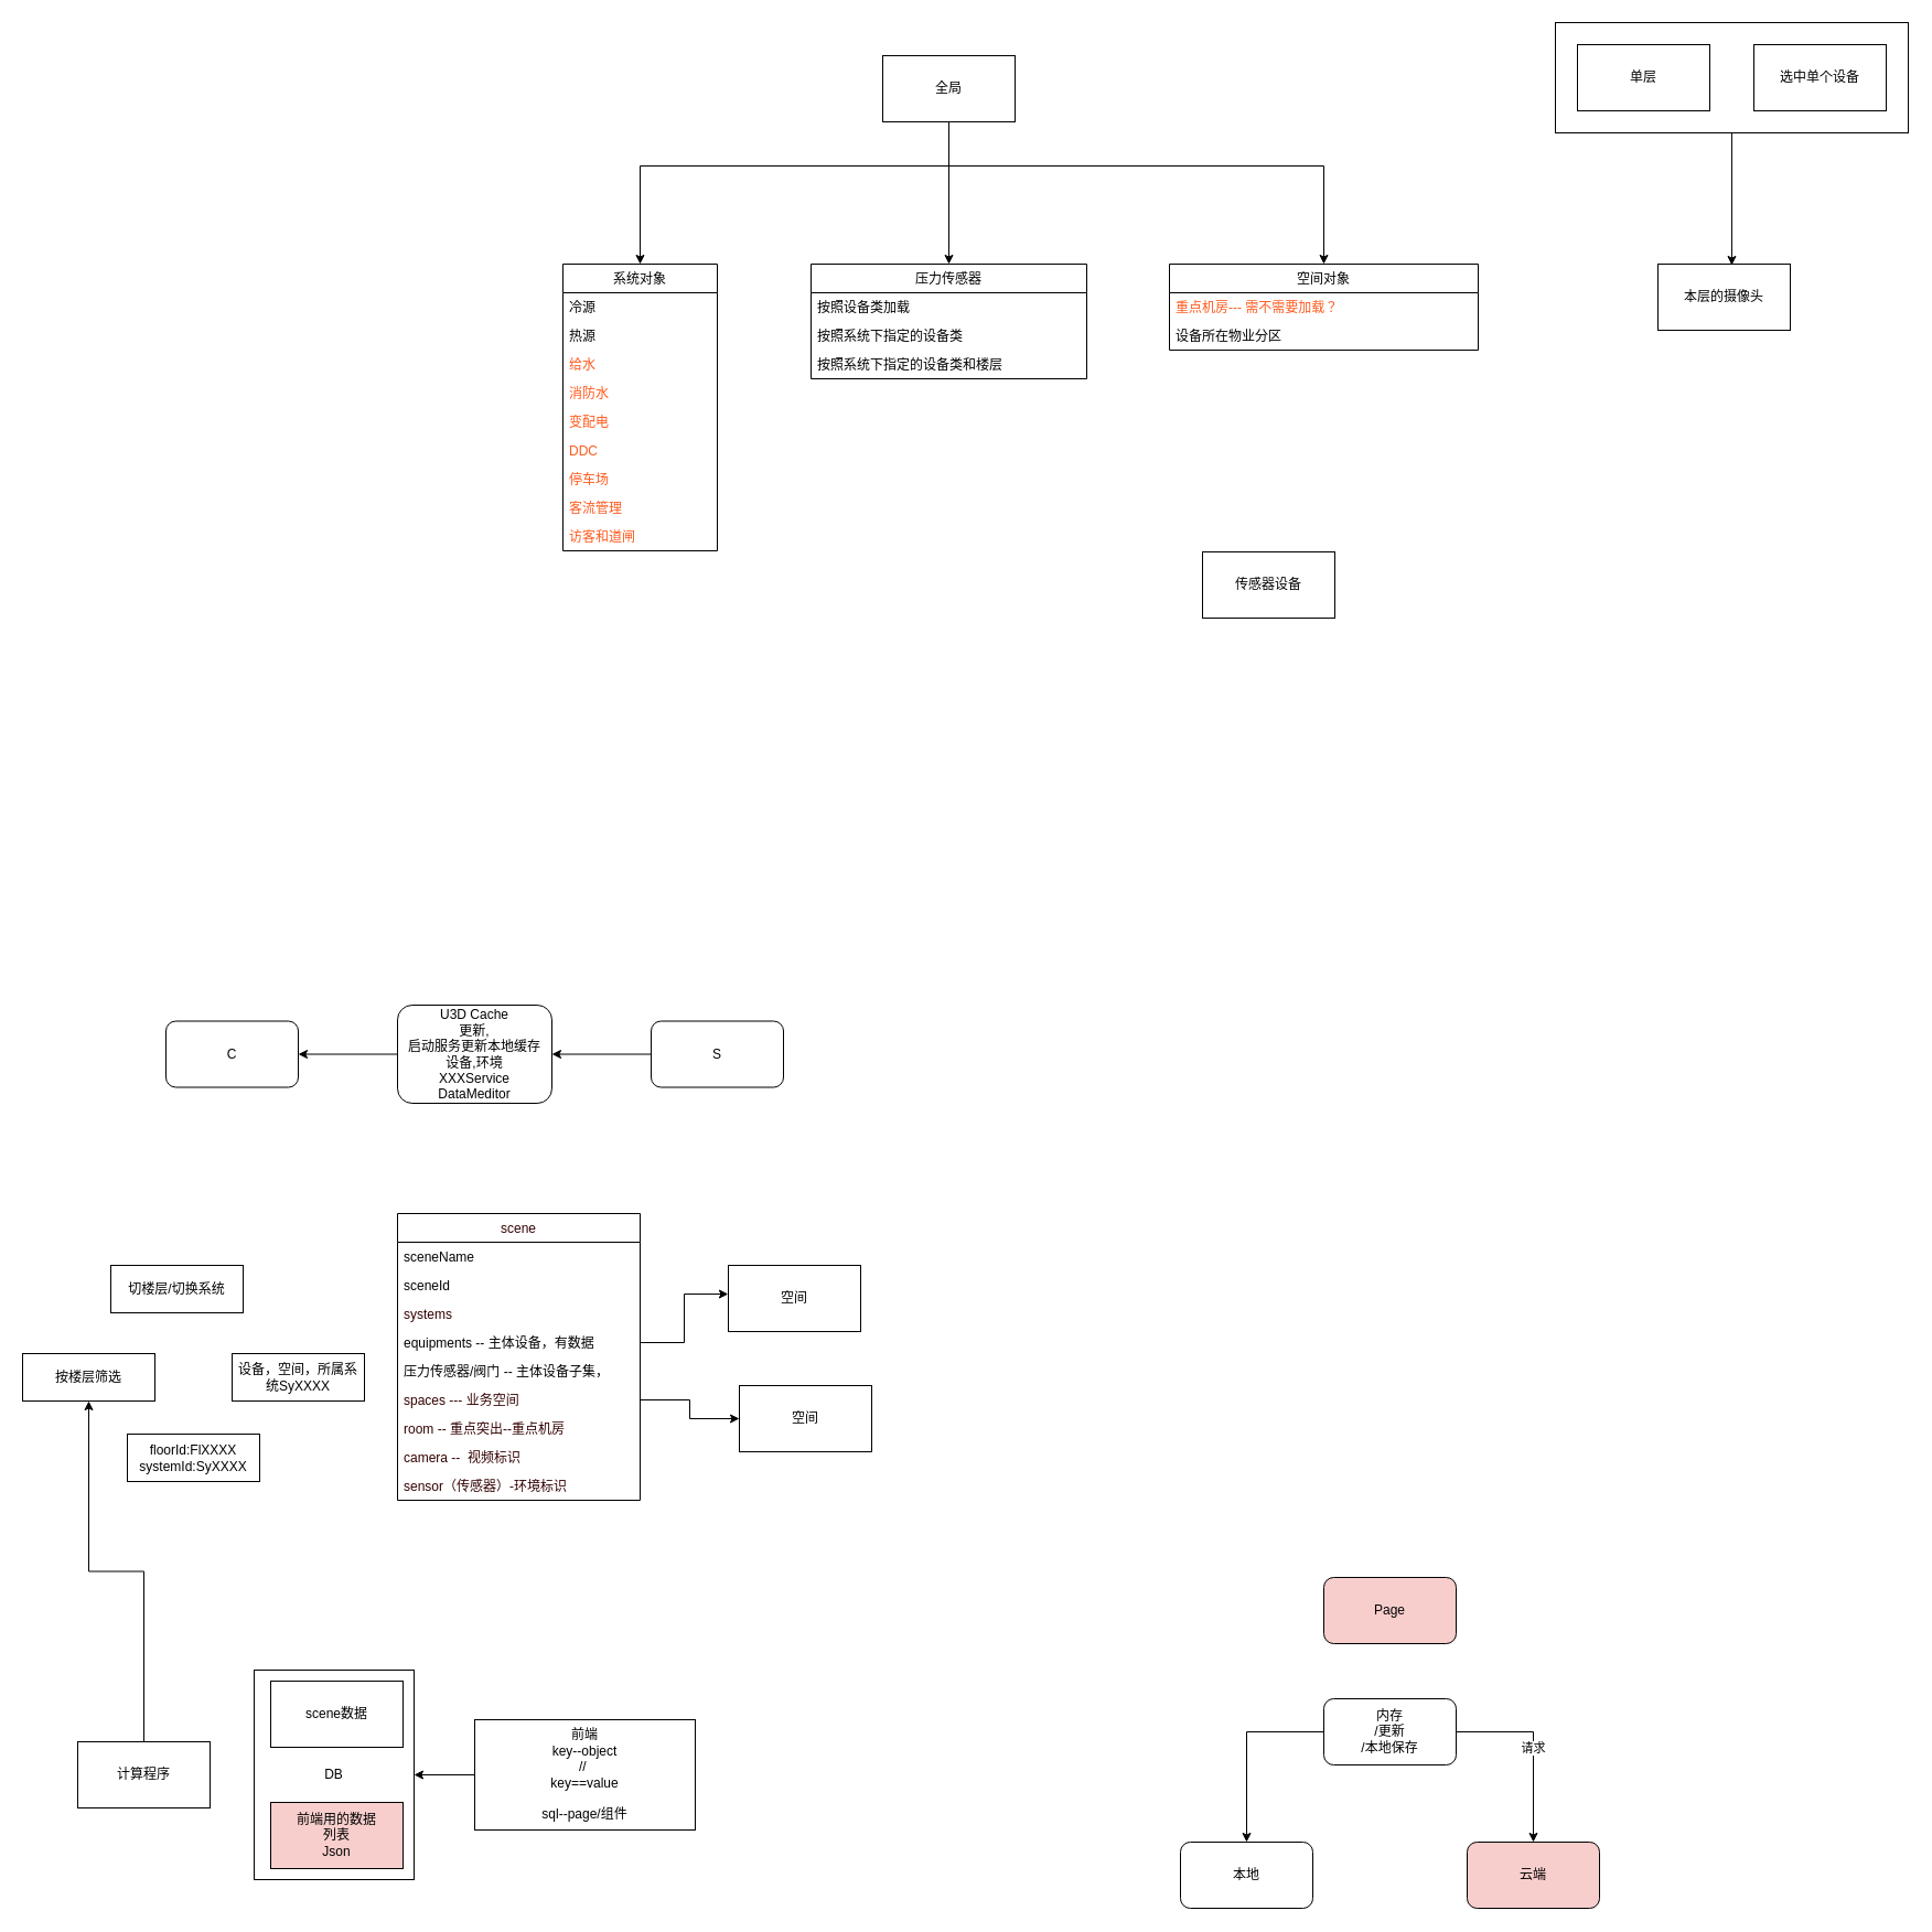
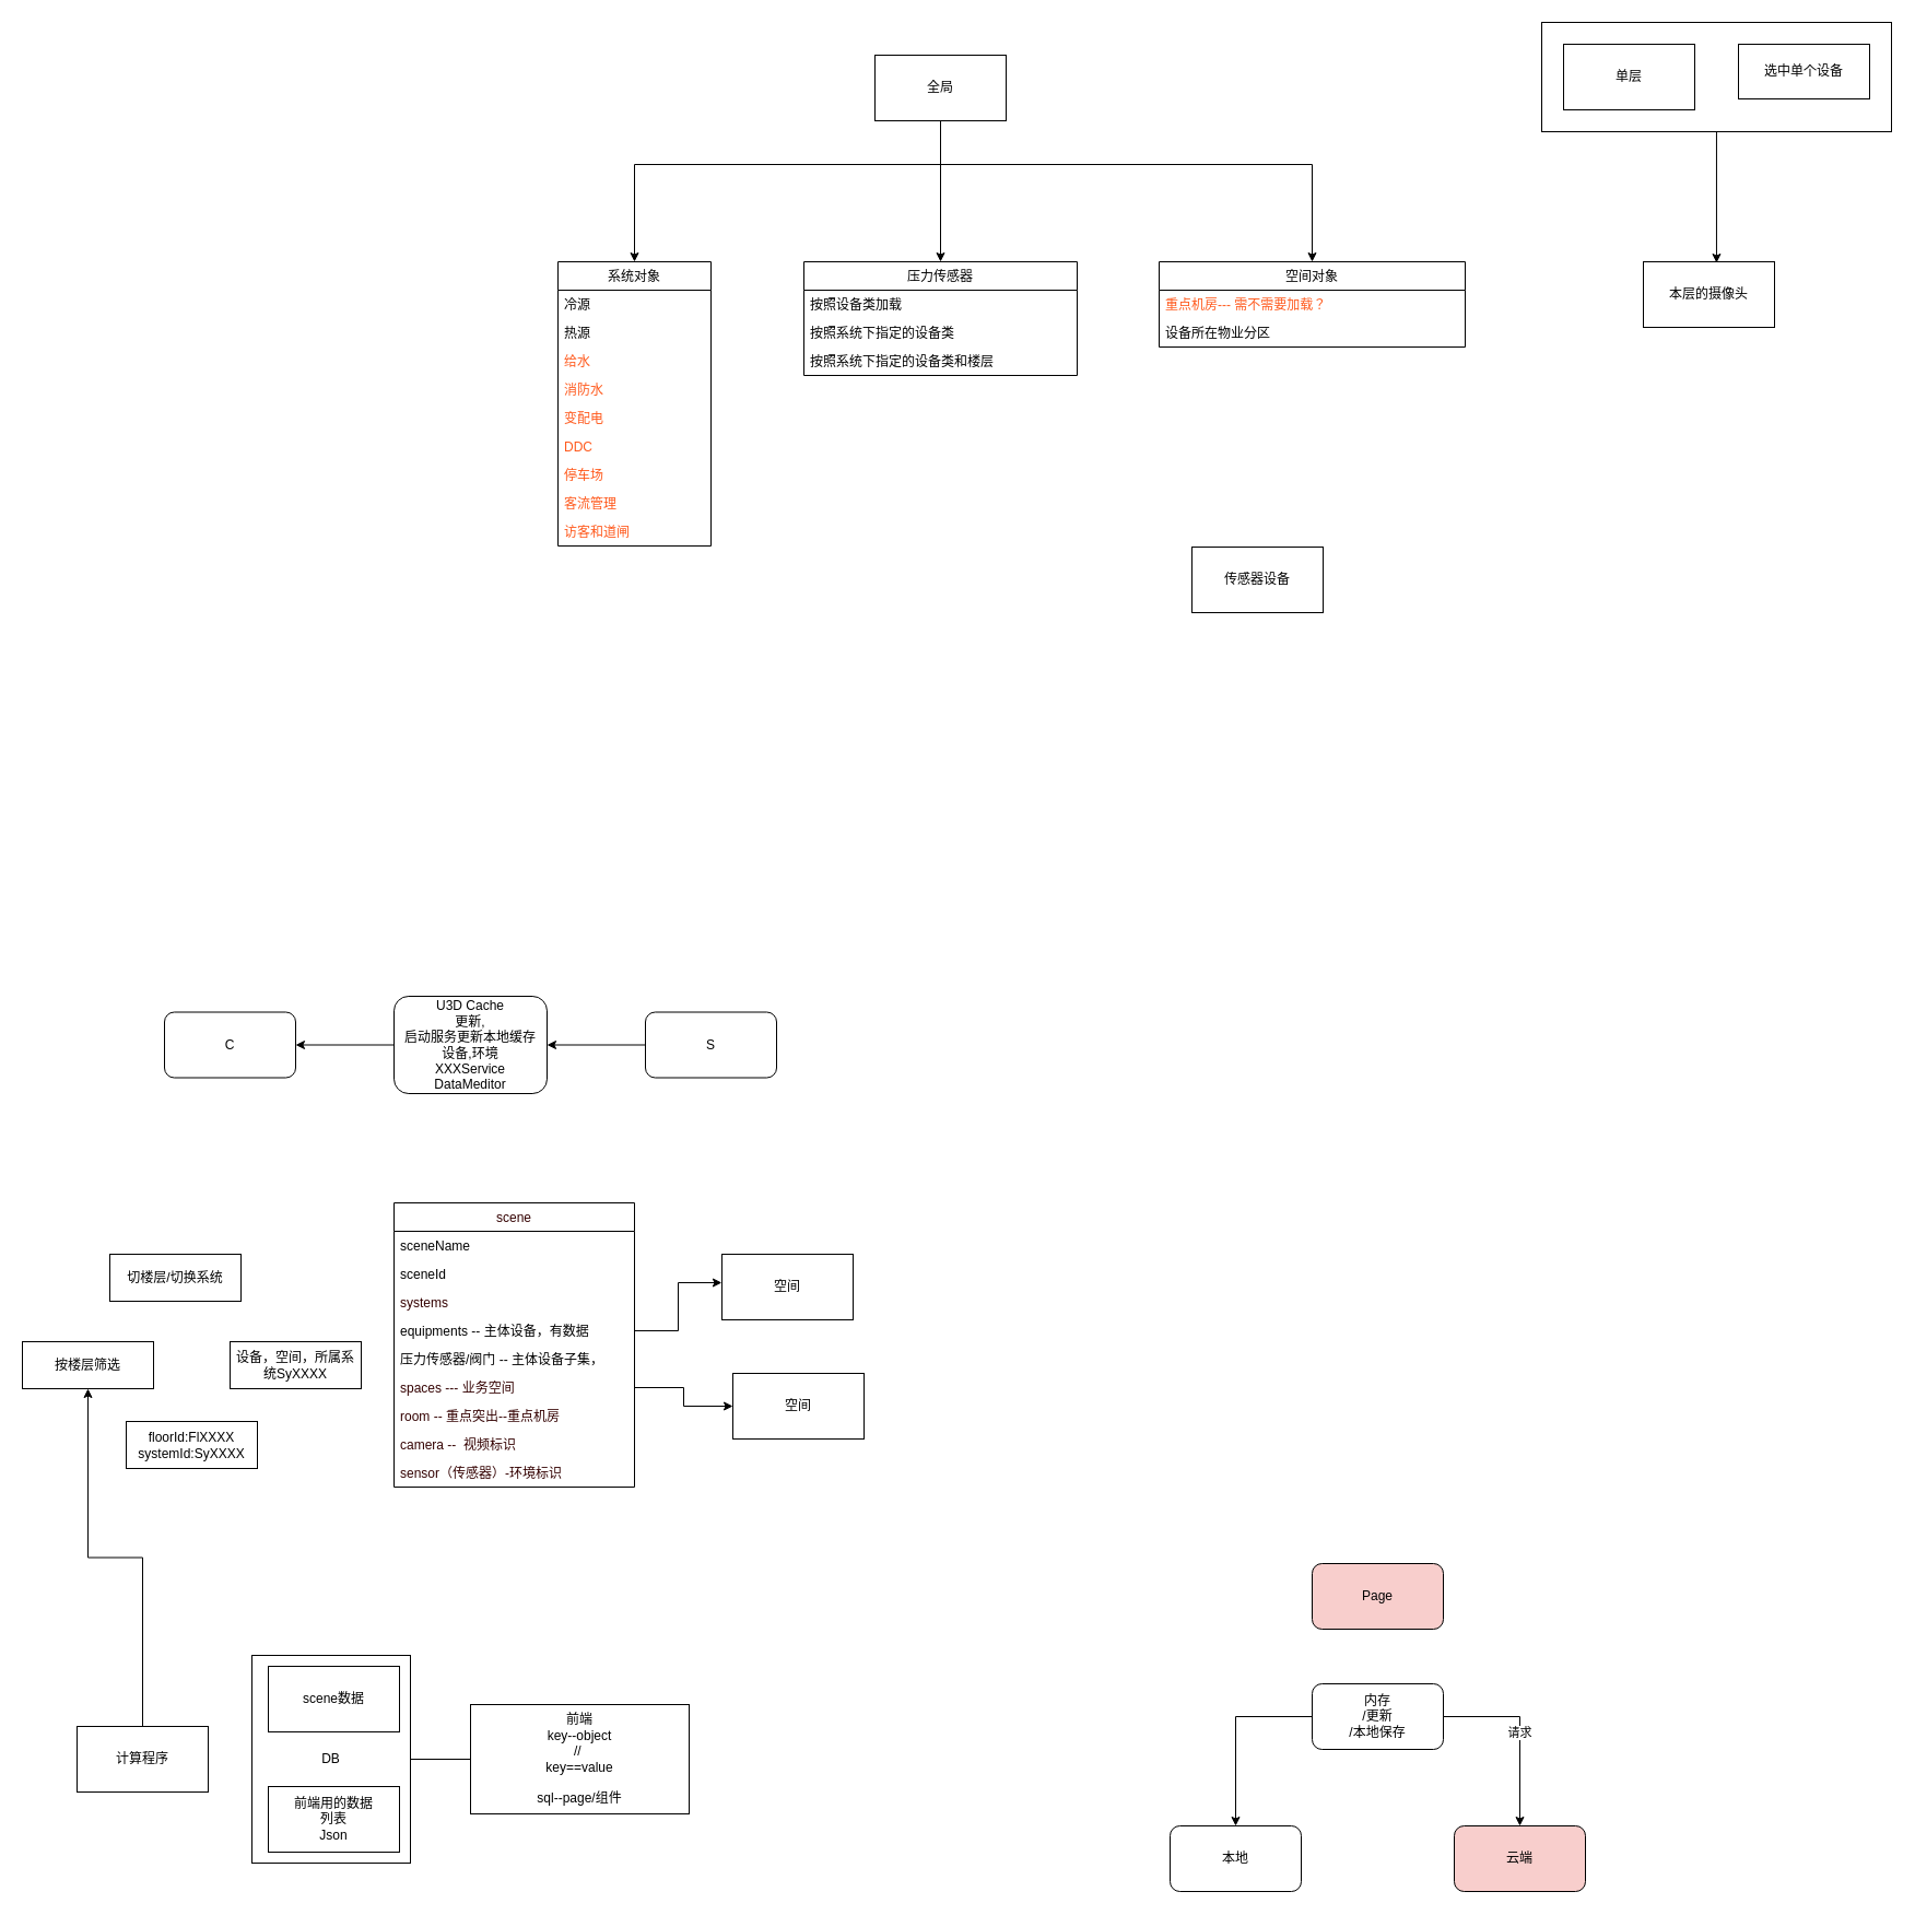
- <mxCell id="12" value="选中单个设备" style="rounded=0;whiteSpace=wrap;html=1;" parent="9" vertex="1"><mxGeometry x="180" y="20" width="120" height="60" as="geometry" /></mxCell>
+ <mxCell id="12" value="选中单个设备" style="rounded=0;whiteSpace=wrap;html=1;" parent="9" vertex="1"><mxGeometry x="180" y="20" width="120" height="50" as="geometry" /></mxCell>
- <mxCell id="46" style="edgeStyle=orthogonalEdgeStyle;rounded=0;orthogonalLoop=1;jettySize=auto;html=1;" edge="1" parent="1" source="47" target="2"><mxGeometry relative="1" as="geometry" /></mxCell>
+ <mxCell id="46" style="edgeStyle=orthogonalEdgeStyle;rounded=0;orthogonalLoop=1;jettySize=auto;html=1;endArrow=none;" edge="1" parent="1" source="47" target="2"><mxGeometry relative="1" as="geometry" /></mxCell>
- <mxCell id="44" value="前端用的数据&lt;br&gt;列表&lt;br&gt;Json" style="rounded=0;whiteSpace=wrap;html=1;fillColor=#f8cecc;" vertex="1" parent="1"><mxGeometry x="245" y="1634" width="120" height="60" as="geometry" /></mxCell>
+ <mxCell id="44" value="前端用的数据&lt;br&gt;列表&lt;br&gt;Json" style="rounded=0;whiteSpace=wrap;html=1;" vertex="1" parent="1"><mxGeometry x="245" y="1634" width="120" height="60" as="geometry" /></mxCell>
